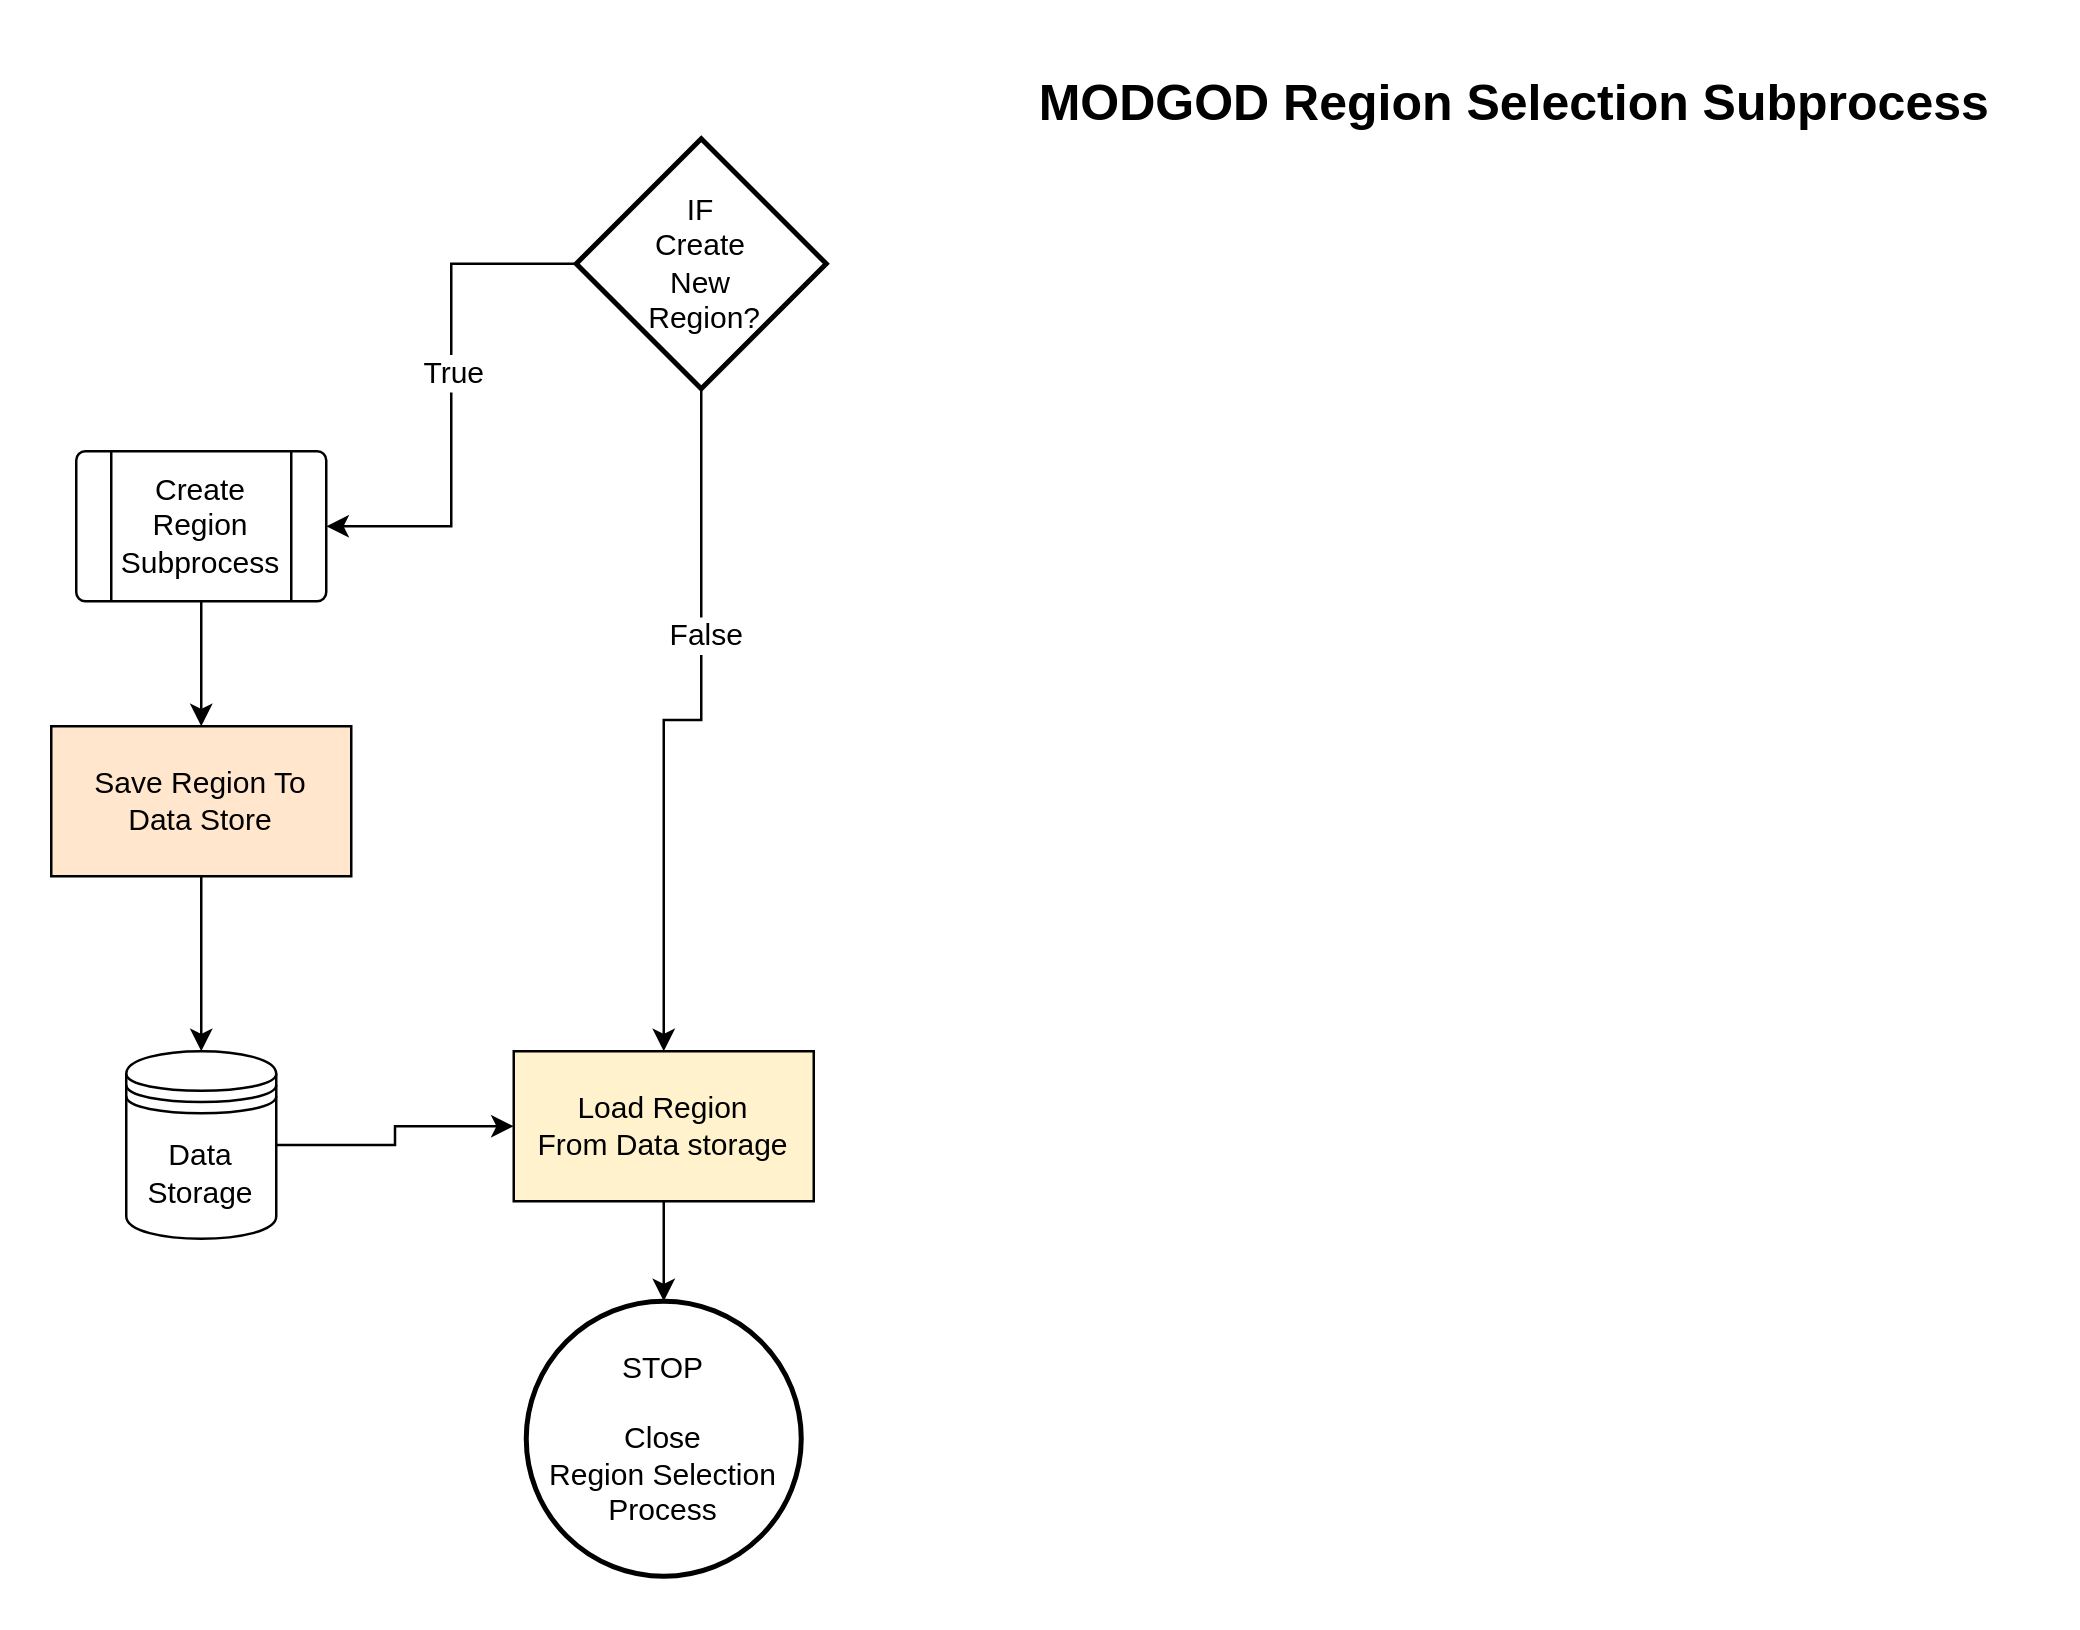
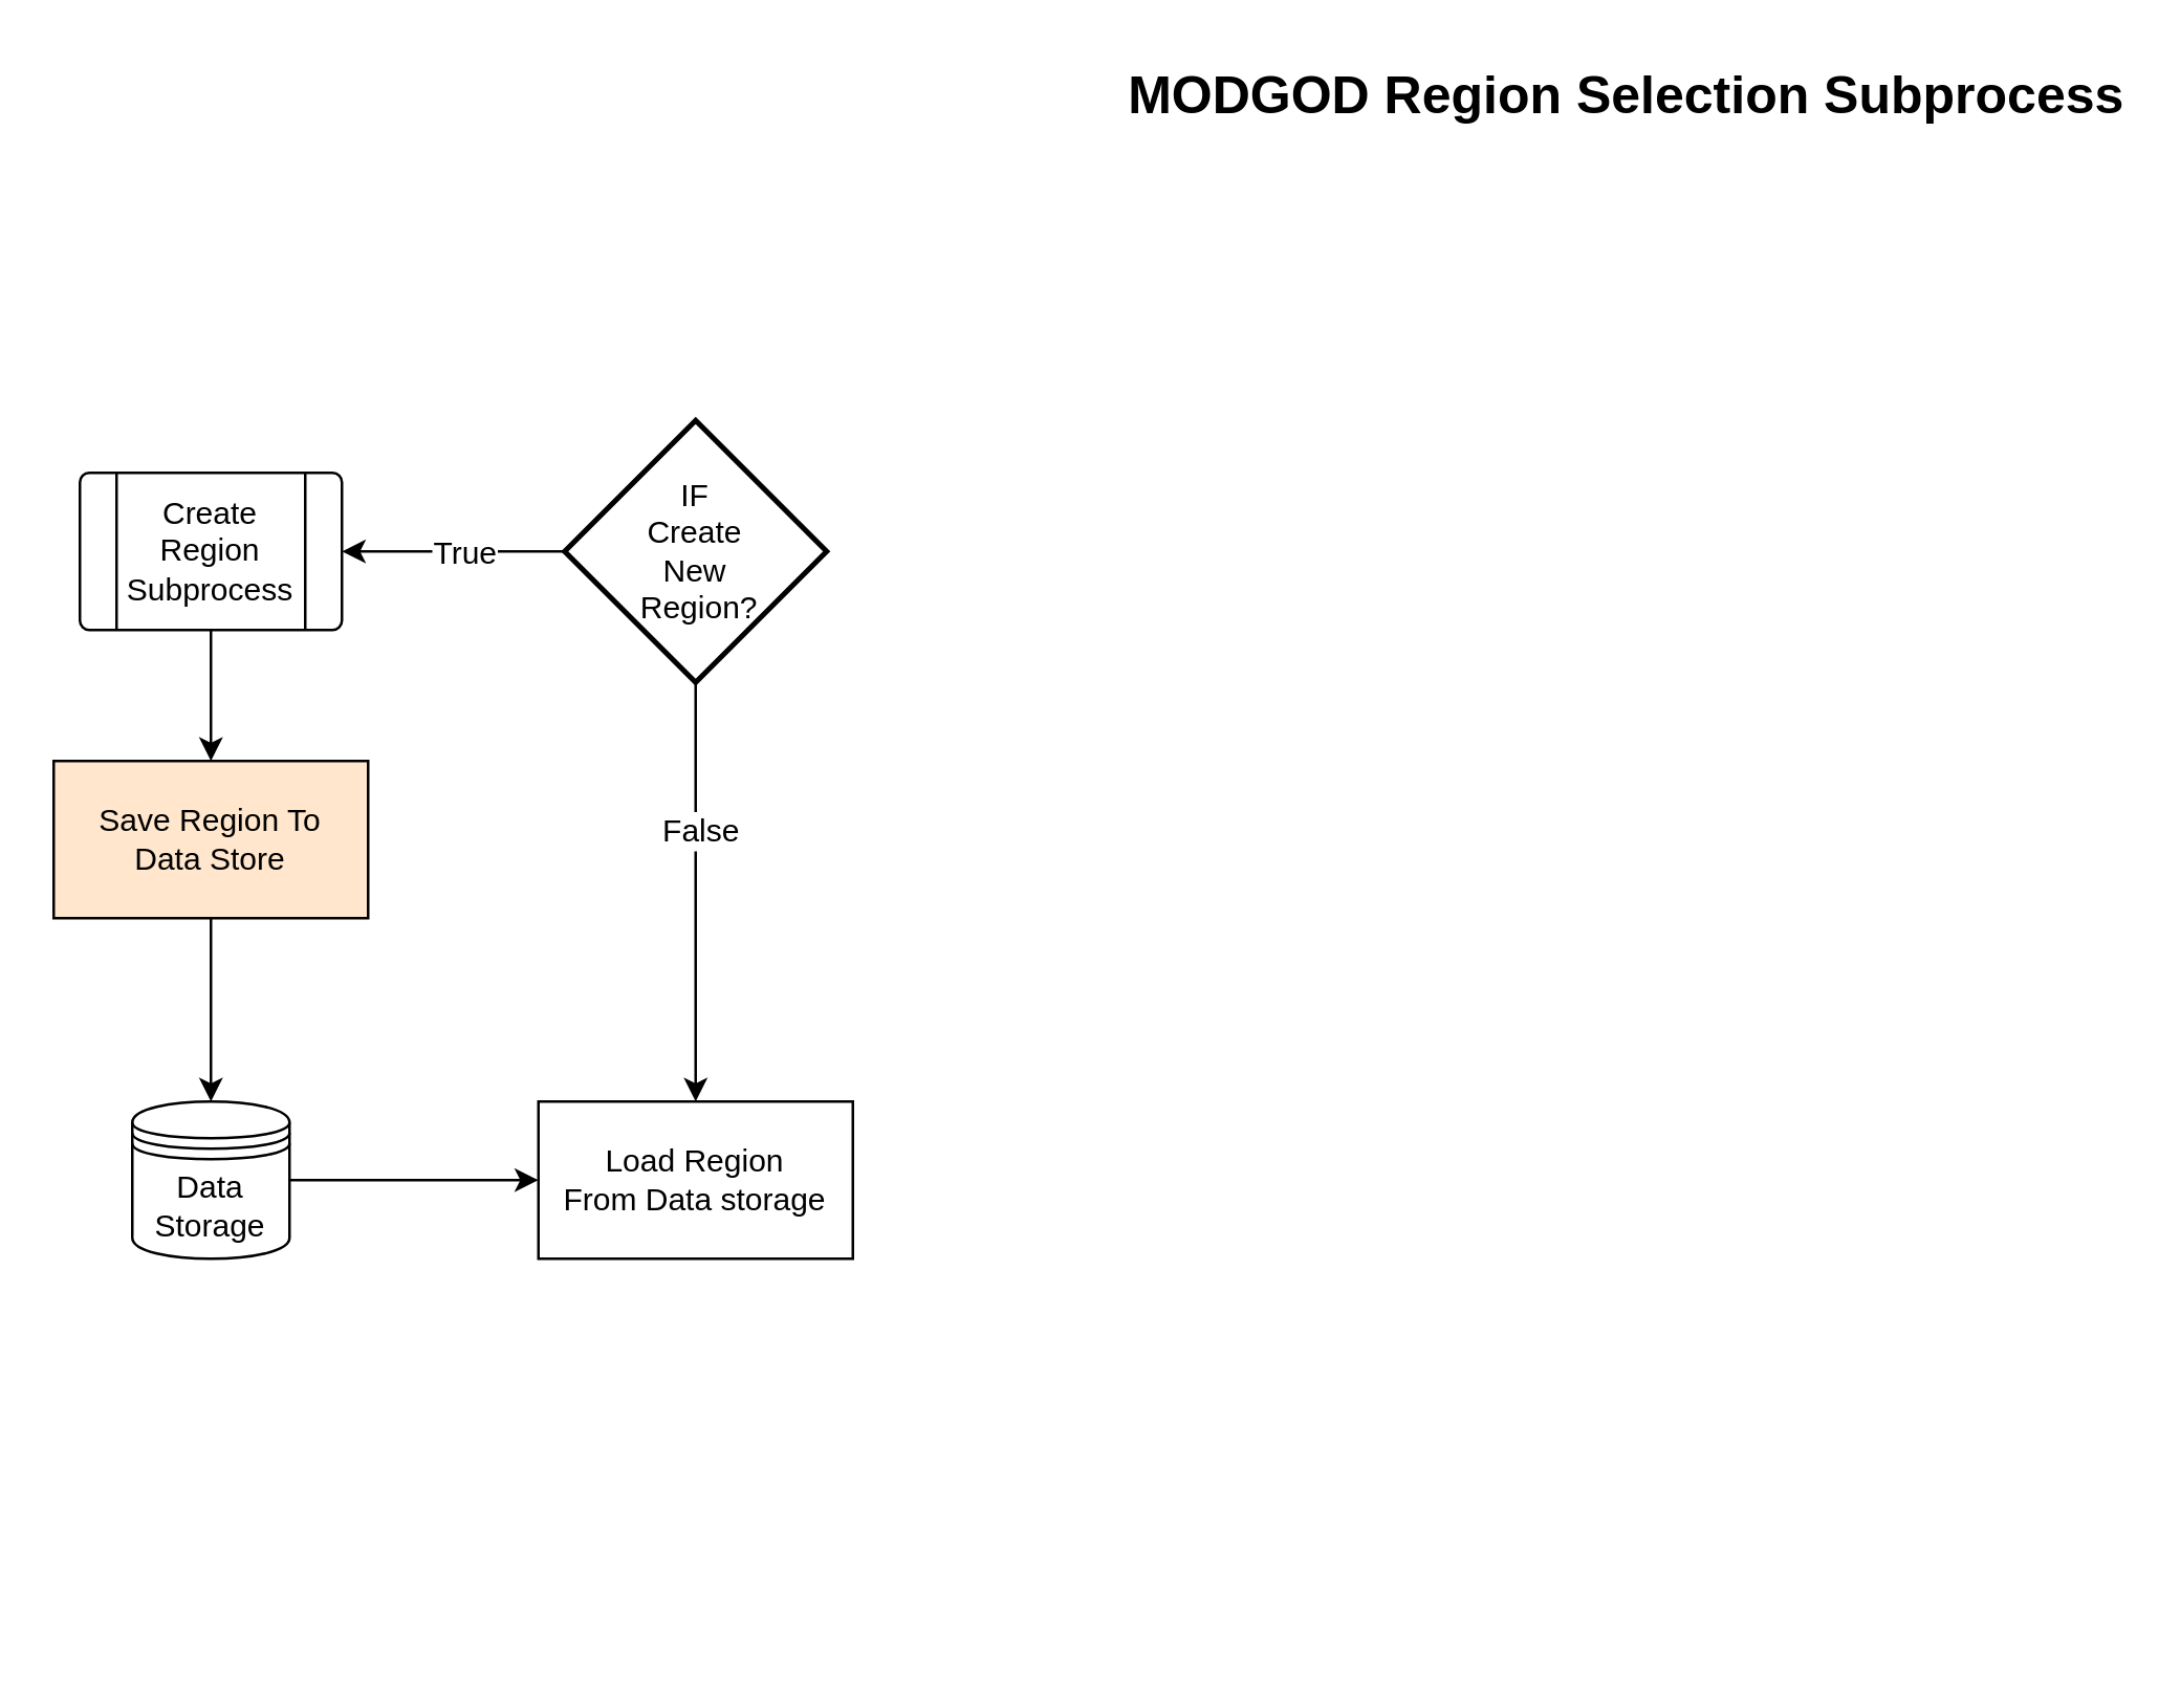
- <mxCell id="2" value="&lt;b&gt;&lt;font style=&quot;font-size: 20px;&quot;&gt;MODGOD Region Selection Subprocess&lt;/font&gt;&lt;/b&gt;" style="text;html=1;align=center;verticalAlign=middle;resizable=0;points=[];autosize=1;strokeColor=none;fillColor=none;" vertex="1" parent="1"><mxGeometry x="400" y="20" width="410" height="40" as="geometry" /></mxCell>
+ <mxCell id="2" value="&lt;b&gt;&lt;font style=&quot;font-size: 20px;&quot;&gt;MODGOD Region Selection Subprocess&lt;/font&gt;&lt;/b&gt;" style="text;html=1;align=center;verticalAlign=middle;resizable=0;points=[];autosize=1;strokeColor=none;fillColor=none;" vertex="1" parent="1"><mxGeometry x="415" y="15" width="410" height="40" as="geometry" /></mxCell>
- <mxCell id="8" value="IF&lt;br&gt;Create&lt;br&gt;New&lt;br&gt;&amp;nbsp;Region?" style="strokeWidth=2;html=1;shape=mxgraph.flowchart.decision;whiteSpace=wrap;" vertex="1" parent="1"><mxGeometry x="230" y="55" width="100" height="100" as="geometry" /></mxCell>
+ <mxCell id="8" value="IF&lt;br&gt;Create&lt;br&gt;New&lt;br&gt;&amp;nbsp;Region?" style="strokeWidth=2;html=1;shape=mxgraph.flowchart.decision;whiteSpace=wrap;" vertex="1" parent="1"><mxGeometry x="215" y="160" width="100" height="100" as="geometry" /></mxCell>
- <mxCell id="10" value="Load Region&lt;br&gt;From Data storage" style="rounded=0;whiteSpace=wrap;html=1;fontSize=12;fillColor=#fff2cc;" vertex="1" parent="1"><mxGeometry x="205" y="420" width="120" height="60" as="geometry" /></mxCell>
+ <mxCell id="10" value="Load Region&lt;br&gt;From Data storage" style="rounded=0;whiteSpace=wrap;html=1;fontSize=12;" vertex="1" parent="1"><mxGeometry x="205" y="420" width="120" height="60" as="geometry" /></mxCell>
- <mxCell id="12" value="Data&lt;br&gt;Storage" style="shape=datastore;whiteSpace=wrap;html=1;fontSize=12;" vertex="1" parent="1"><mxGeometry x="50" y="420" width="60" height="75" as="geometry" /></mxCell>
+ <mxCell id="12" value="Data&lt;br&gt;Storage" style="shape=datastore;whiteSpace=wrap;html=1;fontSize=12;" vertex="1" parent="1"><mxGeometry x="50" y="420" width="60" height="60" as="geometry" /></mxCell>
- <mxCell id="9" style="edgeStyle=orthogonalEdgeStyle;rounded=0;orthogonalLoop=1;jettySize=auto;html=1;exitX=0.5;exitY=1;exitDx=0;exitDy=0;fontSize=12;" edge="1" parent="1" source="10" target="3"><mxGeometry relative="1" as="geometry" /></mxCell>
- <mxCell id="3" value="STOP&lt;br&gt;&lt;br&gt;Close&lt;br&gt;Region Selection&lt;br&gt;Process" style="strokeWidth=2;html=1;shape=mxgraph.flowchart.start_2;whiteSpace=wrap;" vertex="1" parent="1"><mxGeometry x="210" y="520" width="110" height="110" as="geometry" /></mxCell>
